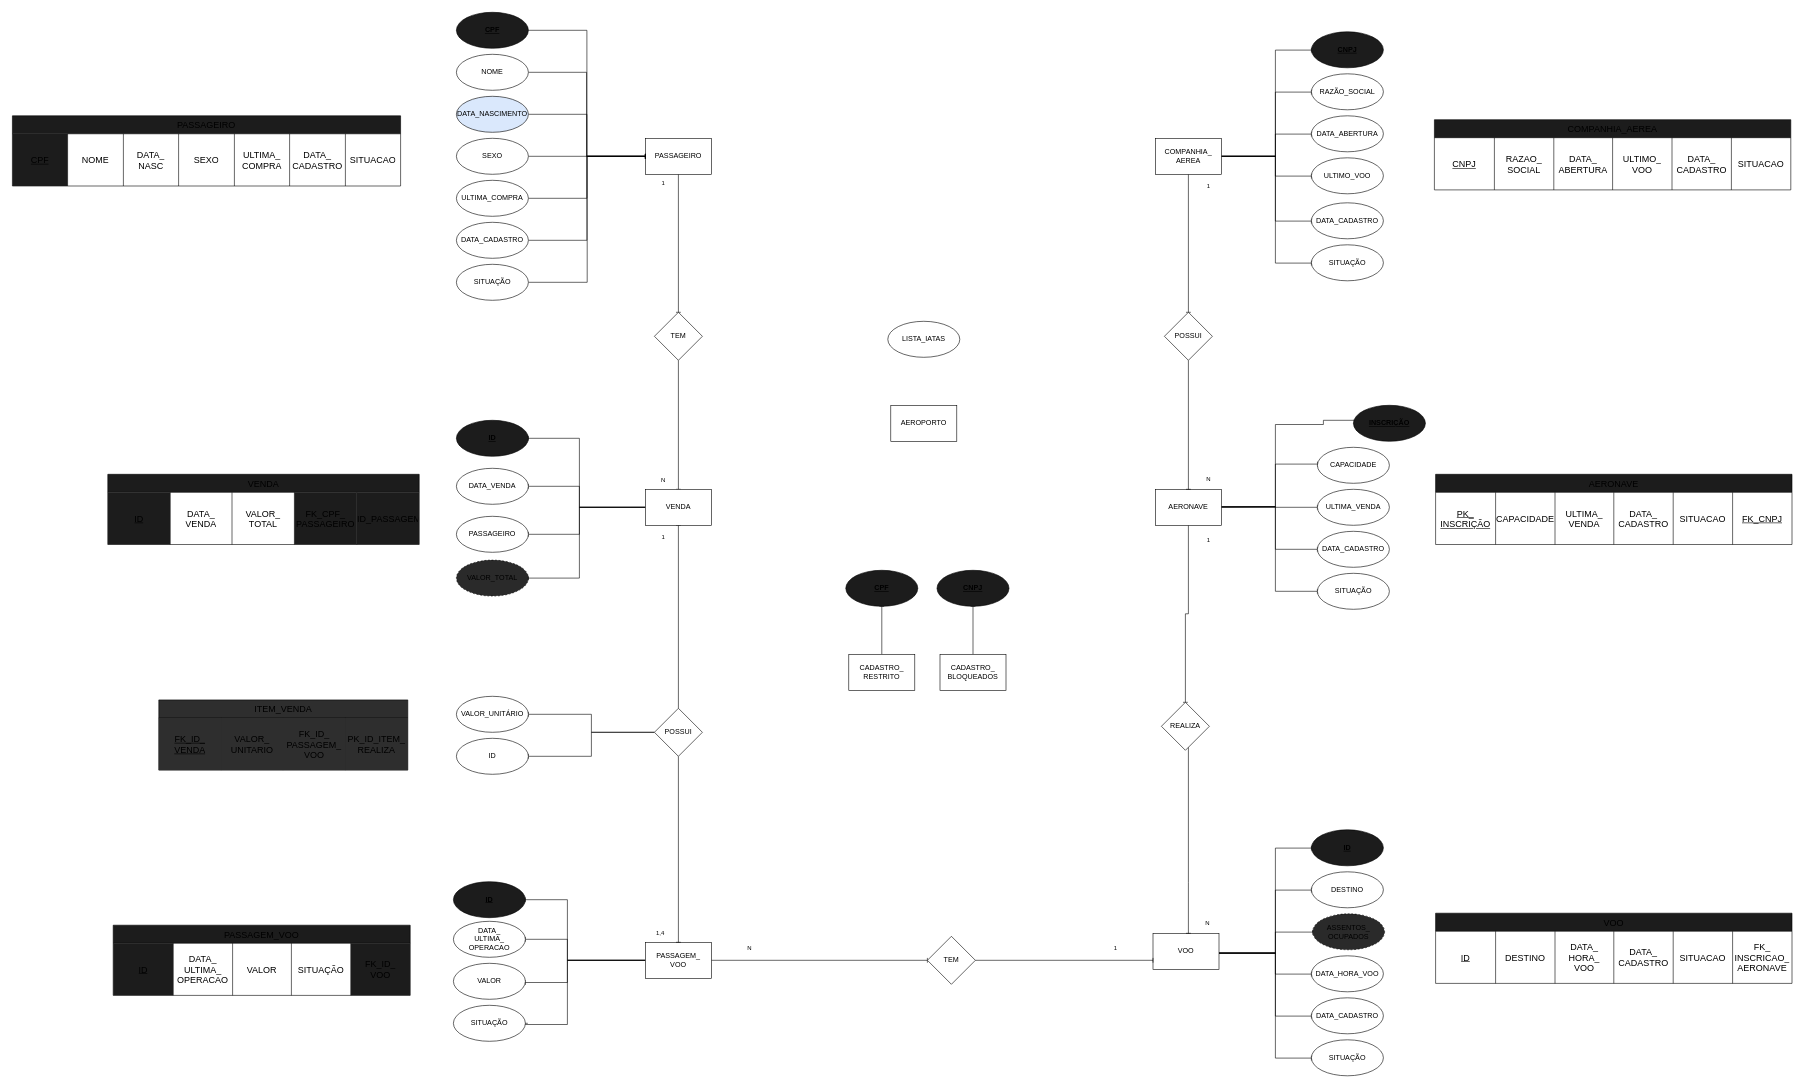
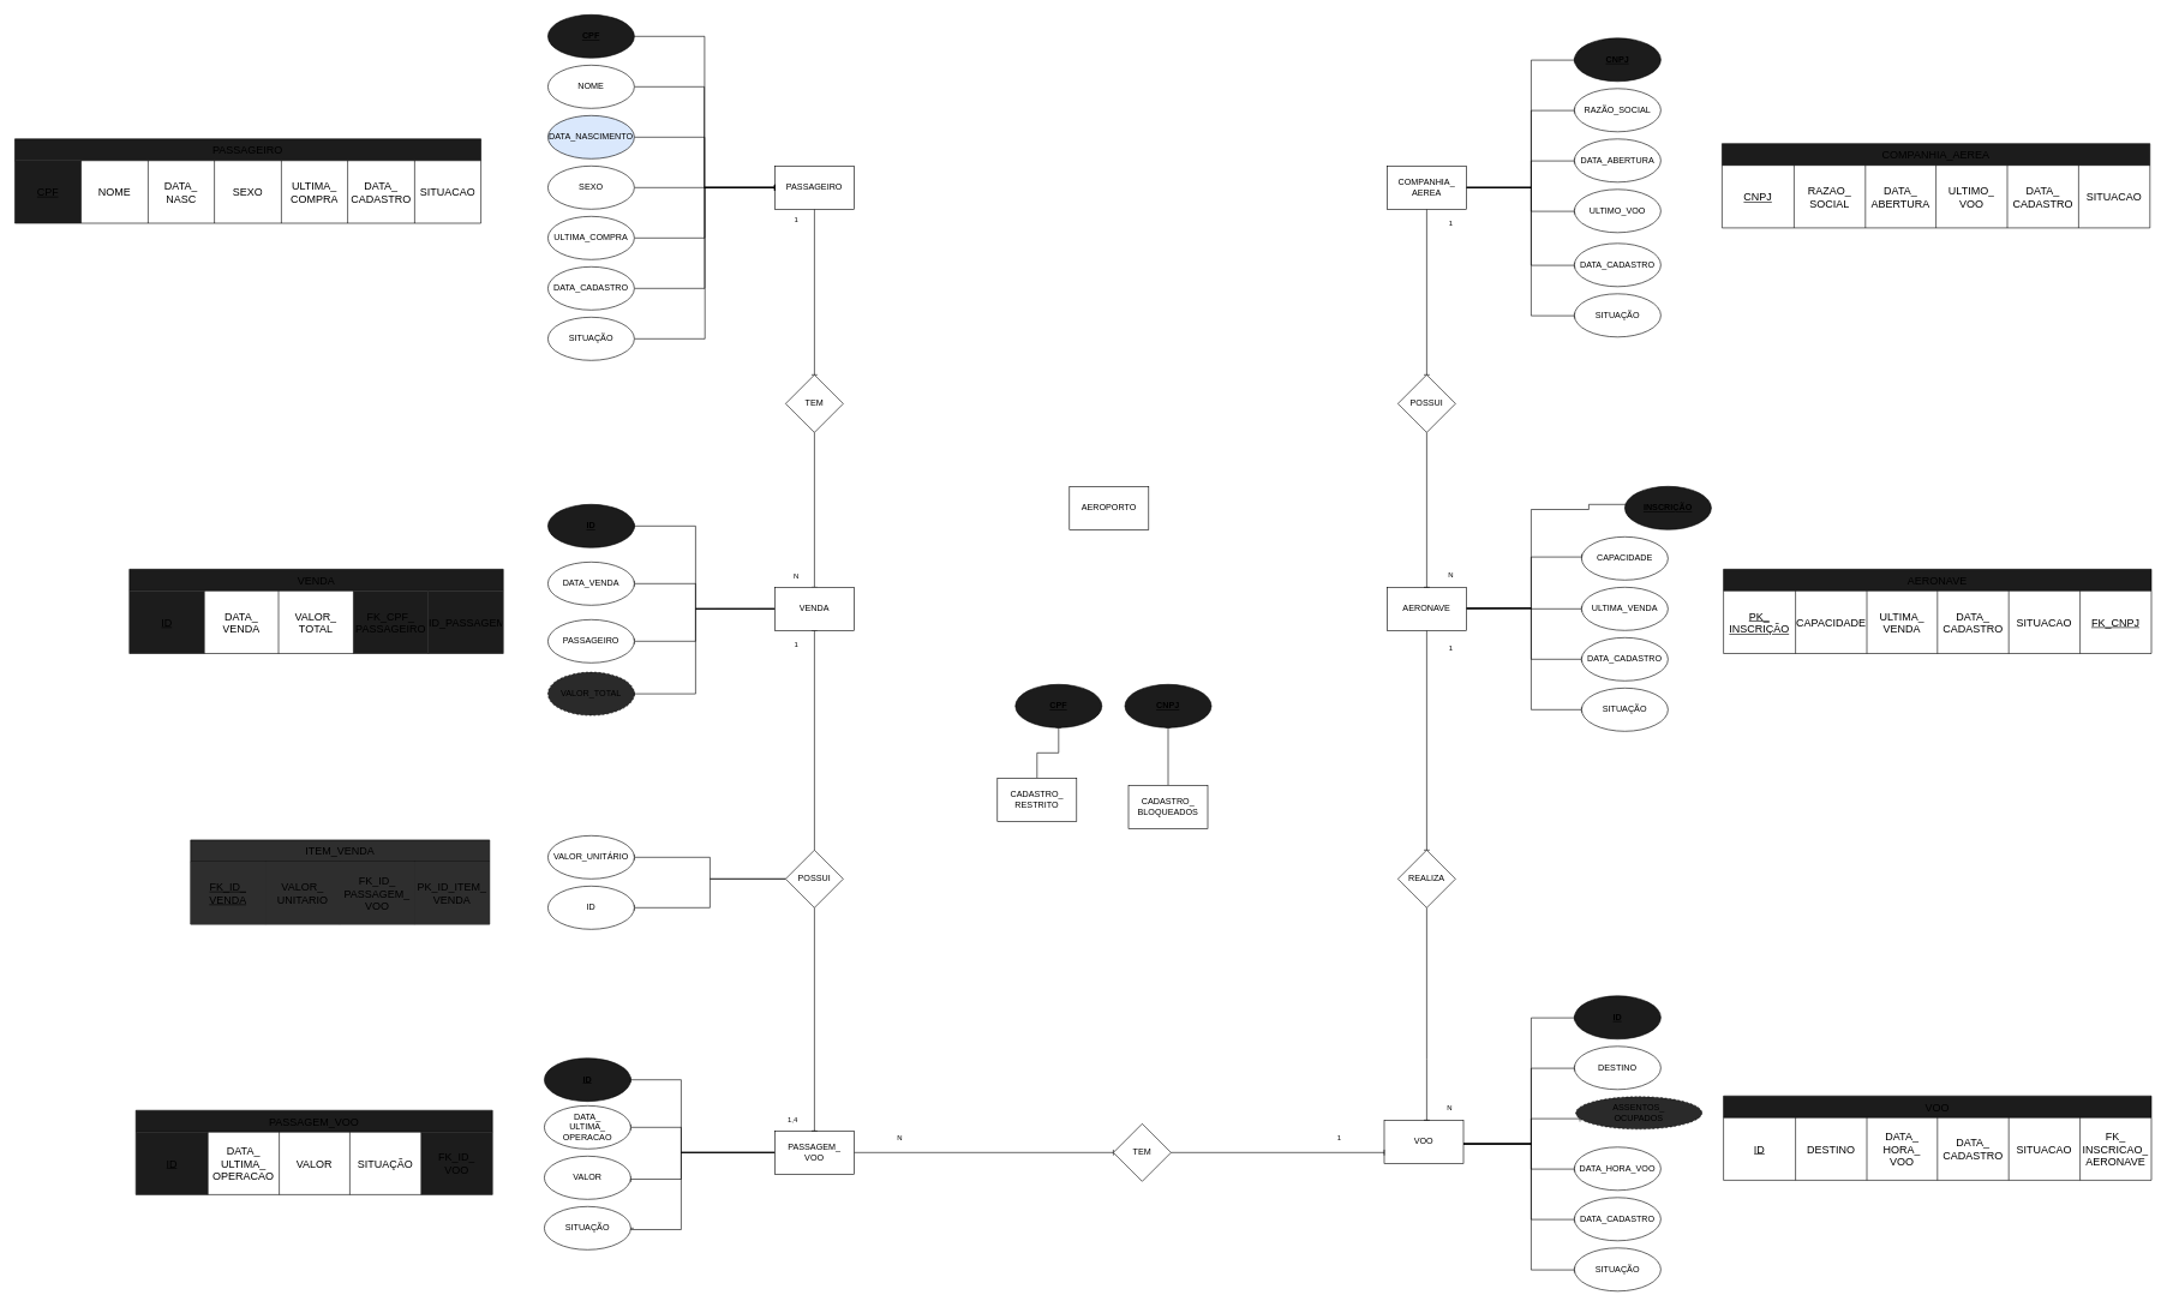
- <mxCell id="103" value="LISTA_IATAS" style="ellipse;whiteSpace=wrap;html=1;" parent="1" vertex="1"><mxGeometry x="1479" y="535" width="120" height="60" as="geometry" /></mxCell>
- <mxCell id="97" value="CADASTRO_&lt;br&gt;RESTRITO" style="whiteSpace=wrap;html=1;align=center;strokeColor=default;" parent="1" vertex="1"><mxGeometry x="1414" y="1090" width="110" height="60" as="geometry" /></mxCell>
+ <mxCell id="97" value="CADASTRO_&lt;br&gt;RESTRITO" style="whiteSpace=wrap;html=1;align=center;strokeColor=default;" parent="1" vertex="1"><mxGeometry x="1384" y="1080" width="110" height="60" as="geometry" /></mxCell>
- <mxCell id="73" value="REALIZA" style="rhombus;whiteSpace=wrap;html=1;" parent="1" vertex="1"><mxGeometry x="1935" y="1170" width="80" height="80" as="geometry" /></mxCell>
+ <mxCell id="73" value="REALIZA" style="rhombus;whiteSpace=wrap;html=1;" parent="1" vertex="1"><mxGeometry x="1940" y="1180" width="80" height="80" as="geometry" /></mxCell>
- <mxCell id="137" value="&lt;font color=&quot;#000000&quot;&gt;PK_ID_ITEM_&lt;br&gt;REALIZA&lt;/font&gt;" style="shape=partialRectangle;html=1;whiteSpace=wrap;connectable=0;overflow=hidden;top=0;left=0;bottom=0;right=0;pointerEvents=1;fontSize=15;fillColor=#2E2E2E;" parent="133" vertex="1"><mxGeometry x="311" width="104" height="87" as="geometry"><mxRectangle width="104" height="87" as="alternateBounds" /></mxGeometry></mxCell>
+ <mxCell id="137" value="&lt;font color=&quot;#000000&quot;&gt;PK_ID_ITEM_&lt;br&gt;VENDA&lt;/font&gt;" style="shape=partialRectangle;html=1;whiteSpace=wrap;connectable=0;overflow=hidden;top=0;left=0;bottom=0;right=0;pointerEvents=1;fontSize=15;fillColor=#2E2E2E;" parent="133" vertex="1"><mxGeometry x="311" width="104" height="87" as="geometry"><mxRectangle width="104" height="87" as="alternateBounds" /></mxGeometry></mxCell>
- <mxCell id="95" value="&lt;span style=&quot;font-size: 12px;&quot;&gt;ASSENTOS_&lt;/span&gt;&lt;br style=&quot;font-size: 12px;&quot;&gt;&lt;span style=&quot;font-size: 12px;&quot;&gt;OCUPADOS&lt;/span&gt;" style="ellipse;whiteSpace=wrap;html=1;align=center;dashed=1;strokeColor=default;fontSize=10;fillColor=#2A2A2A;" parent="1" vertex="1"><mxGeometry x="2187" y="1522.5" width="120" height="60" as="geometry" /></mxCell>
+ <mxCell id="95" value="&lt;span style=&quot;font-size: 12px;&quot;&gt;ASSENTOS_&lt;/span&gt;&lt;br style=&quot;font-size: 12px;&quot;&gt;&lt;span style=&quot;font-size: 12px;&quot;&gt;OCUPADOS&lt;/span&gt;" style="ellipse;whiteSpace=wrap;html=1;align=center;dashed=1;strokeColor=default;fontSize=10;fillColor=#2A2A2A;" parent="1" vertex="1"><mxGeometry x="2187" y="1522.5" width="175" height="45" as="geometry" /></mxCell>
